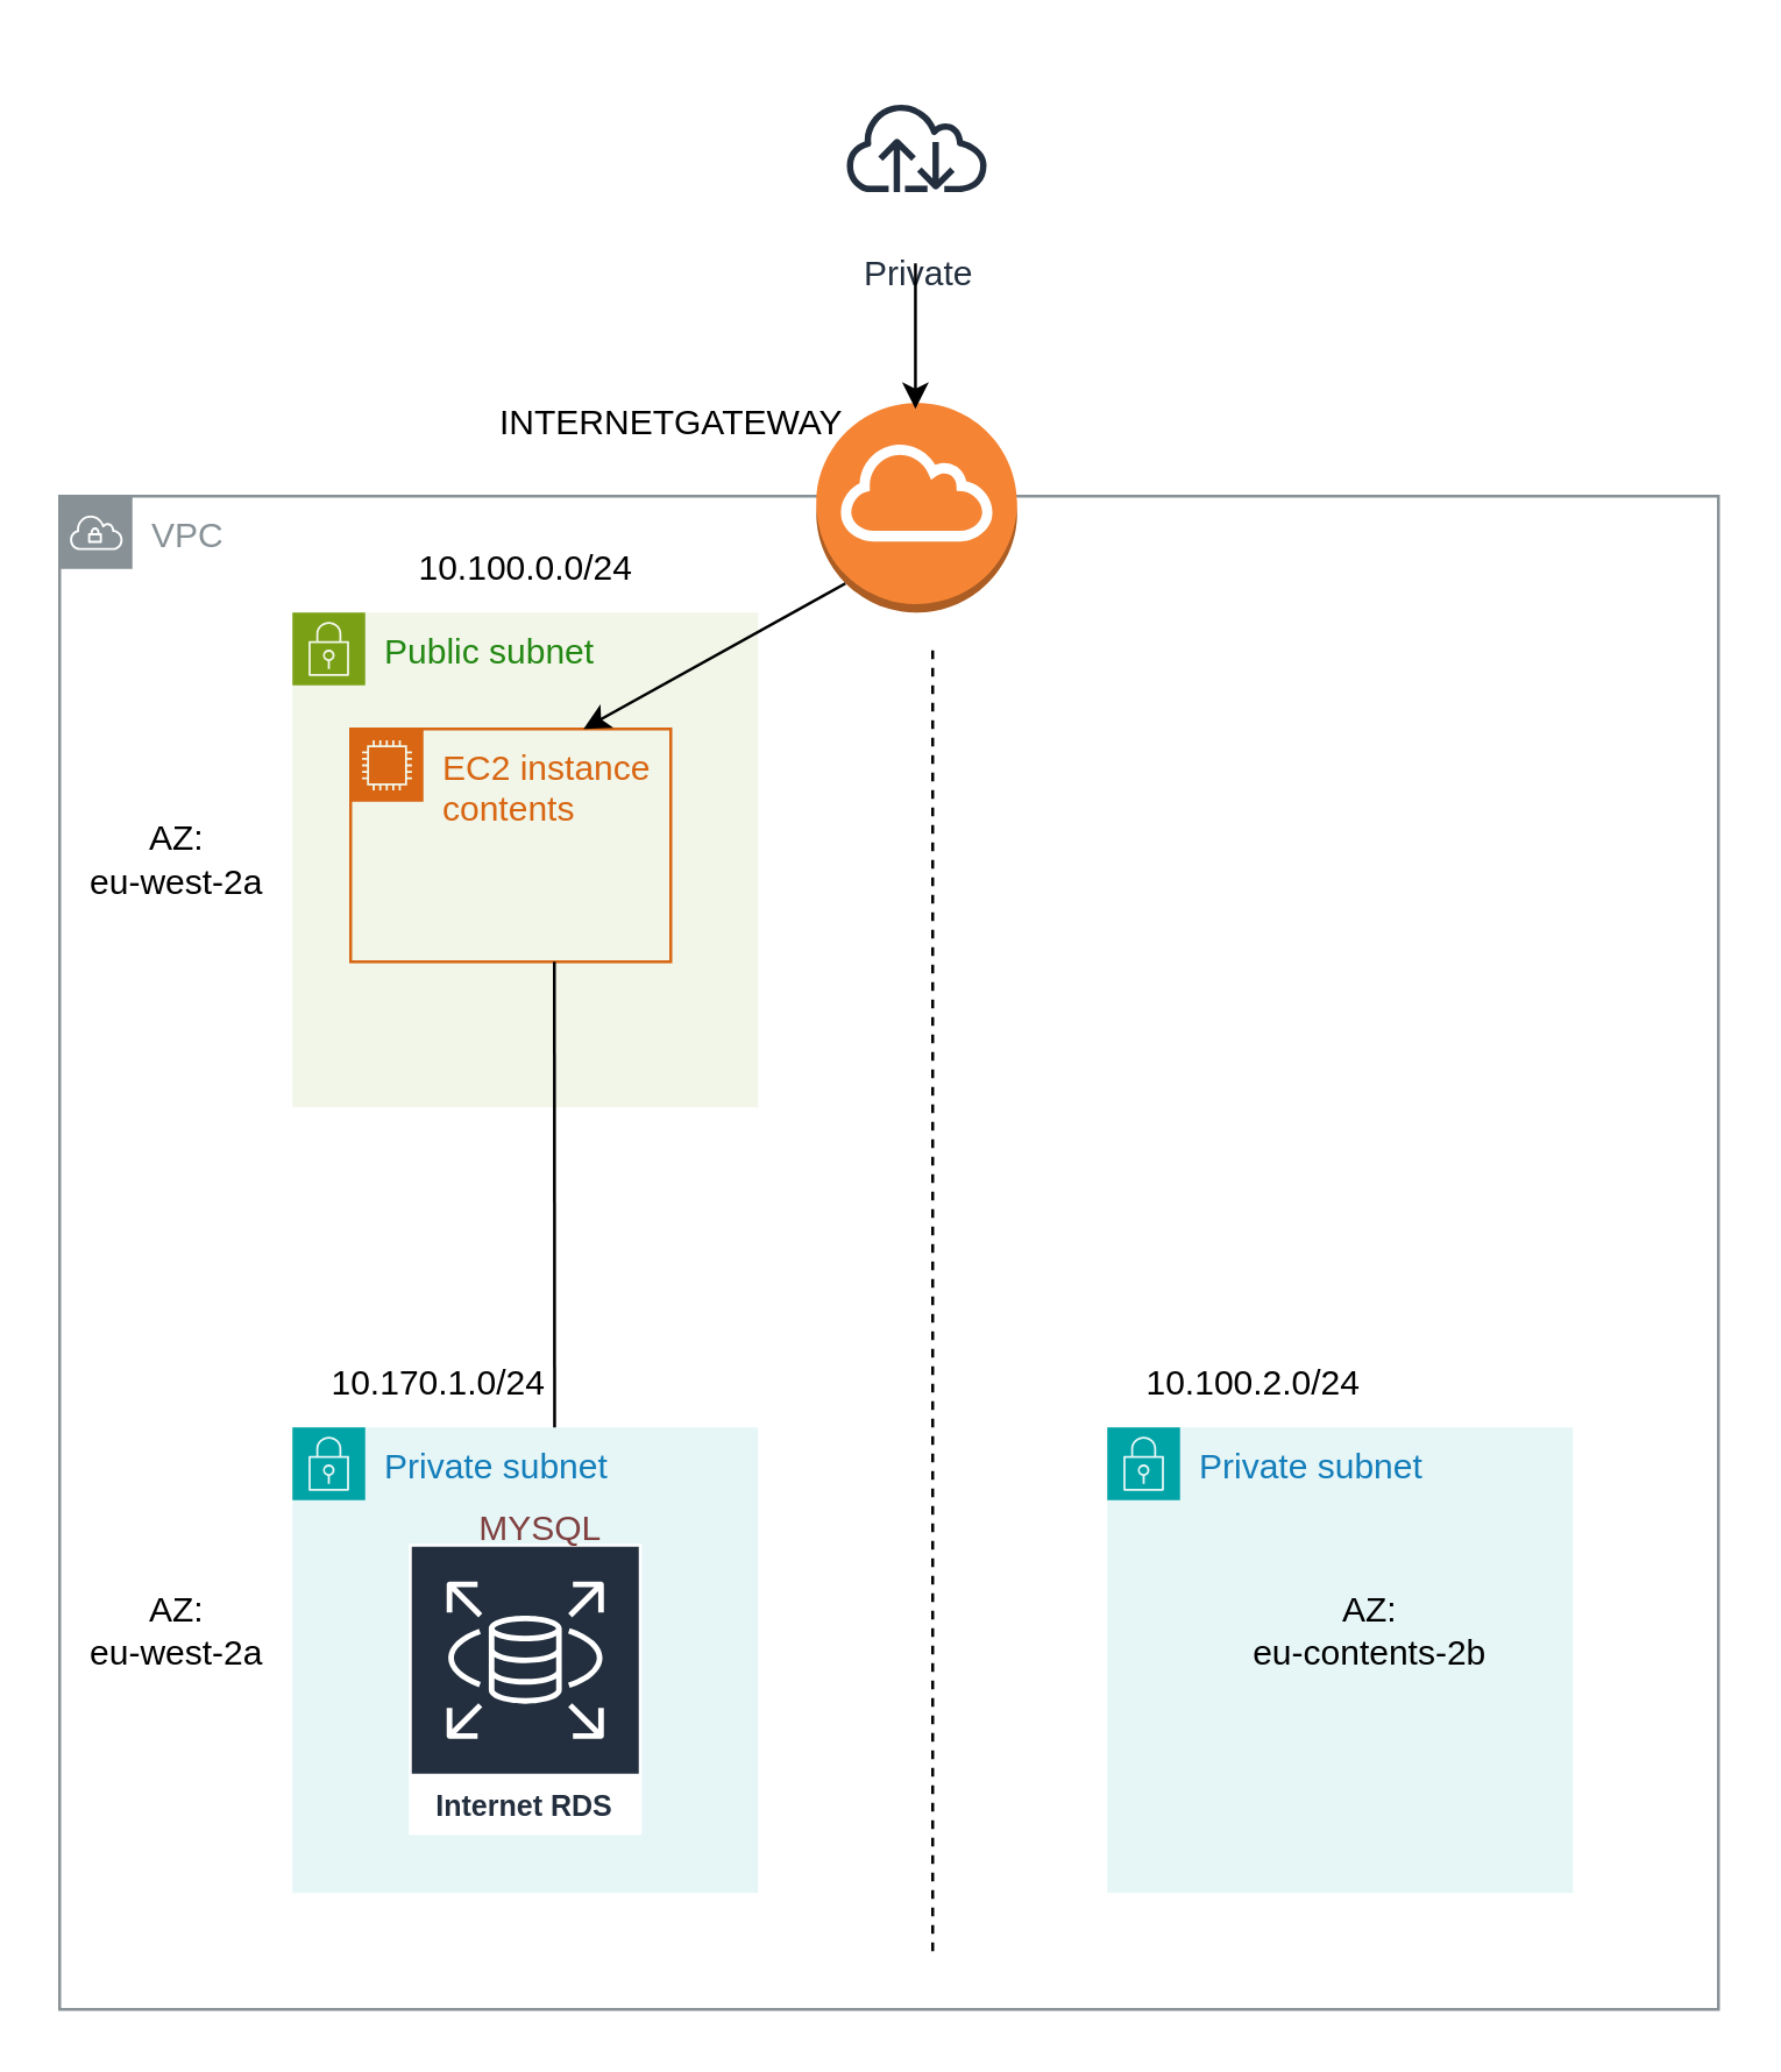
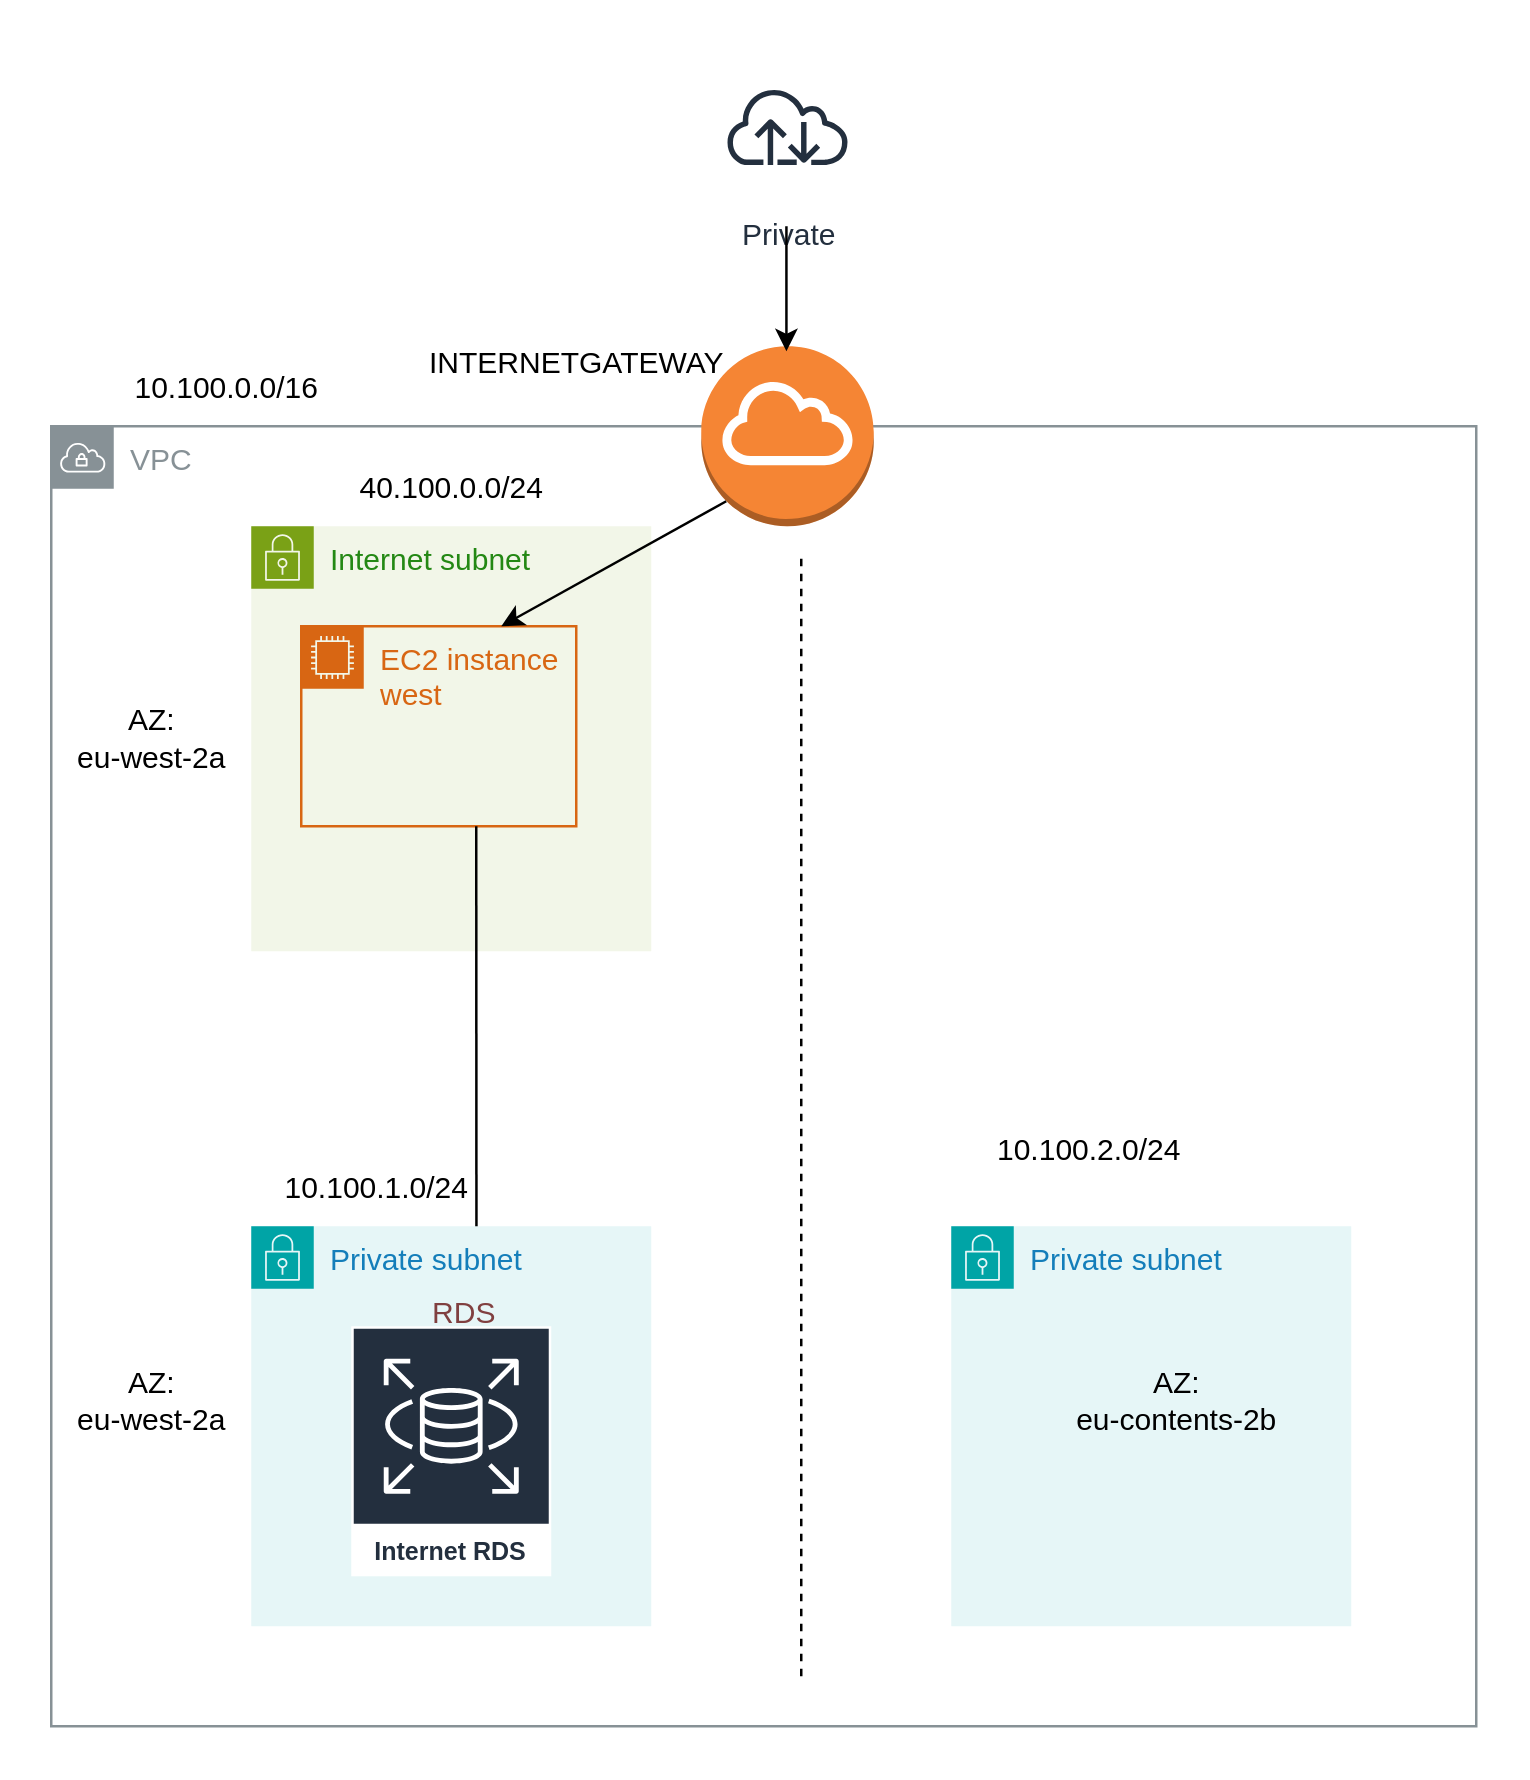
+ <mxCell id="13" value="10.100.0.0/16" style="text;html=1;align=center;verticalAlign=middle;resizable=0;points=[];autosize=1;strokeColor=none;fillColor=none;" vertex="1" parent="1"><mxGeometry x="40" y="140" width="100" height="30" as="geometry" /></mxCell>
- <mxCell id="9" value="10.100.0.0/24" style="text;html=1;align=center;verticalAlign=middle;resizable=0;points=[];autosize=1;strokeColor=none;fillColor=none;" vertex="1" parent="1"><mxGeometry x="130" y="180" width="100" height="30" as="geometry" /></mxCell>
+ <mxCell id="9" value="40.100.0.0/24" style="text;html=1;align=center;verticalAlign=middle;resizable=0;points=[];autosize=1;strokeColor=none;fillColor=none;" vertex="1" parent="1"><mxGeometry x="130" y="180" width="100" height="30" as="geometry" /></mxCell>
- <mxCell id="2" value="Public subnet" style="points=[[0,0],[0.25,0],[0.5,0],[0.75,0],[1,0],[1,0.25],[1,0.5],[1,0.75],[1,1],[0.75,1],[0.5,1],[0.25,1],[0,1],[0,0.75],[0,0.5],[0,0.25]];outlineConnect=0;gradientColor=none;html=1;whiteSpace=wrap;fontSize=12;fontStyle=0;container=1;pointerEvents=0;collapsible=0;recursiveResize=0;shape=mxgraph.aws4.group;grIcon=mxgraph.aws4.group_security_group;grStroke=0;strokeColor=#7AA116;fillColor=#F2F6E8;verticalAlign=top;align=left;spacingLeft=30;fontColor=#248814;dashed=0;" vertex="1" parent="1"><mxGeometry x="100" y="210" width="160" height="170" as="geometry" /></mxCell>
+ <mxCell id="2" value="Internet subnet" style="points=[[0,0],[0.25,0],[0.5,0],[0.75,0],[1,0],[1,0.25],[1,0.5],[1,0.75],[1,1],[0.75,1],[0.5,1],[0.25,1],[0,1],[0,0.75],[0,0.5],[0,0.25]];outlineConnect=0;gradientColor=none;html=1;whiteSpace=wrap;fontSize=12;fontStyle=0;container=1;pointerEvents=0;collapsible=0;recursiveResize=0;shape=mxgraph.aws4.group;grIcon=mxgraph.aws4.group_security_group;grStroke=0;strokeColor=#7AA116;fillColor=#F2F6E8;verticalAlign=top;align=left;spacingLeft=30;fontColor=#248814;dashed=0;" vertex="1" parent="1"><mxGeometry x="100" y="210" width="160" height="170" as="geometry" /></mxCell>
- <mxCell id="3" value="EC2 instance contents" style="points=[[0,0],[0.25,0],[0.5,0],[0.75,0],[1,0],[1,0.25],[1,0.5],[1,0.75],[1,1],[0.75,1],[0.5,1],[0.25,1],[0,1],[0,0.75],[0,0.5],[0,0.25]];outlineConnect=0;gradientColor=none;html=1;whiteSpace=wrap;fontSize=12;fontStyle=0;container=1;pointerEvents=0;collapsible=0;recursiveResize=0;shape=mxgraph.aws4.group;grIcon=mxgraph.aws4.group_ec2_instance_contents;strokeColor=#D86613;fillColor=none;verticalAlign=top;align=left;spacingLeft=30;fontColor=#D86613;dashed=0;" vertex="1" parent="2"><mxGeometry x="20" y="40" width="110" height="80" as="geometry" /></mxCell>
+ <mxCell id="3" value="EC2 instance west" style="points=[[0,0],[0.25,0],[0.5,0],[0.75,0],[1,0],[1,0.25],[1,0.5],[1,0.75],[1,1],[0.75,1],[0.5,1],[0.25,1],[0,1],[0,0.75],[0,0.5],[0,0.25]];outlineConnect=0;gradientColor=none;html=1;whiteSpace=wrap;fontSize=12;fontStyle=0;container=1;pointerEvents=0;collapsible=0;recursiveResize=0;shape=mxgraph.aws4.group;grIcon=mxgraph.aws4.group_ec2_instance_contents;strokeColor=#D86613;fillColor=none;verticalAlign=top;align=left;spacingLeft=30;fontColor=#D86613;dashed=0;" vertex="1" parent="2"><mxGeometry x="20" y="40" width="110" height="80" as="geometry" /></mxCell>
- <mxCell id="10" value="10.170.1.0/24" style="text;html=1;align=center;verticalAlign=middle;resizable=0;points=[];autosize=1;strokeColor=none;fillColor=none;" vertex="1" parent="1"><mxGeometry x="100" y="460" width="100" height="30" as="geometry" /></mxCell>
+ <mxCell id="10" value="10.100.1.0/24" style="text;html=1;align=center;verticalAlign=middle;resizable=0;points=[];autosize=1;strokeColor=none;fillColor=none;" vertex="1" parent="1"><mxGeometry x="100" y="460" width="100" height="30" as="geometry" /></mxCell>
- <mxCell id="11" value="10.100.2.0/24" style="text;html=1;align=center;verticalAlign=middle;resizable=0;points=[];autosize=1;strokeColor=none;fillColor=none;" vertex="1" parent="1"><mxGeometry x="380" y="460" width="100" height="30" as="geometry" /></mxCell>
+ <mxCell id="11" value="10.100.2.0/24" style="text;html=1;align=center;verticalAlign=middle;resizable=0;points=[];autosize=1;strokeColor=none;fillColor=none;" vertex="1" parent="1"><mxGeometry x="385" y="445" width="100" height="30" as="geometry" /></mxCell>
- <mxCell id="7" value="&lt;font color=&quot;#804040&quot;&gt;MYSQL&lt;/font&gt;" style="text;html=1;align=center;verticalAlign=middle;resizable=0;points=[];autosize=1;strokeColor=none;fillColor=none;" vertex="1" parent="5"><mxGeometry x="50" y="20" width="70" height="30" as="geometry" /></mxCell>
+ <mxCell id="7" value="&lt;font color=&quot;#804040&quot;&gt;RDS&lt;/font&gt;" style="text;html=1;align=center;verticalAlign=middle;resizable=0;points=[];autosize=1;strokeColor=none;fillColor=none;" vertex="1" parent="5"><mxGeometry x="50" y="20" width="70" height="30" as="geometry" /></mxCell>
